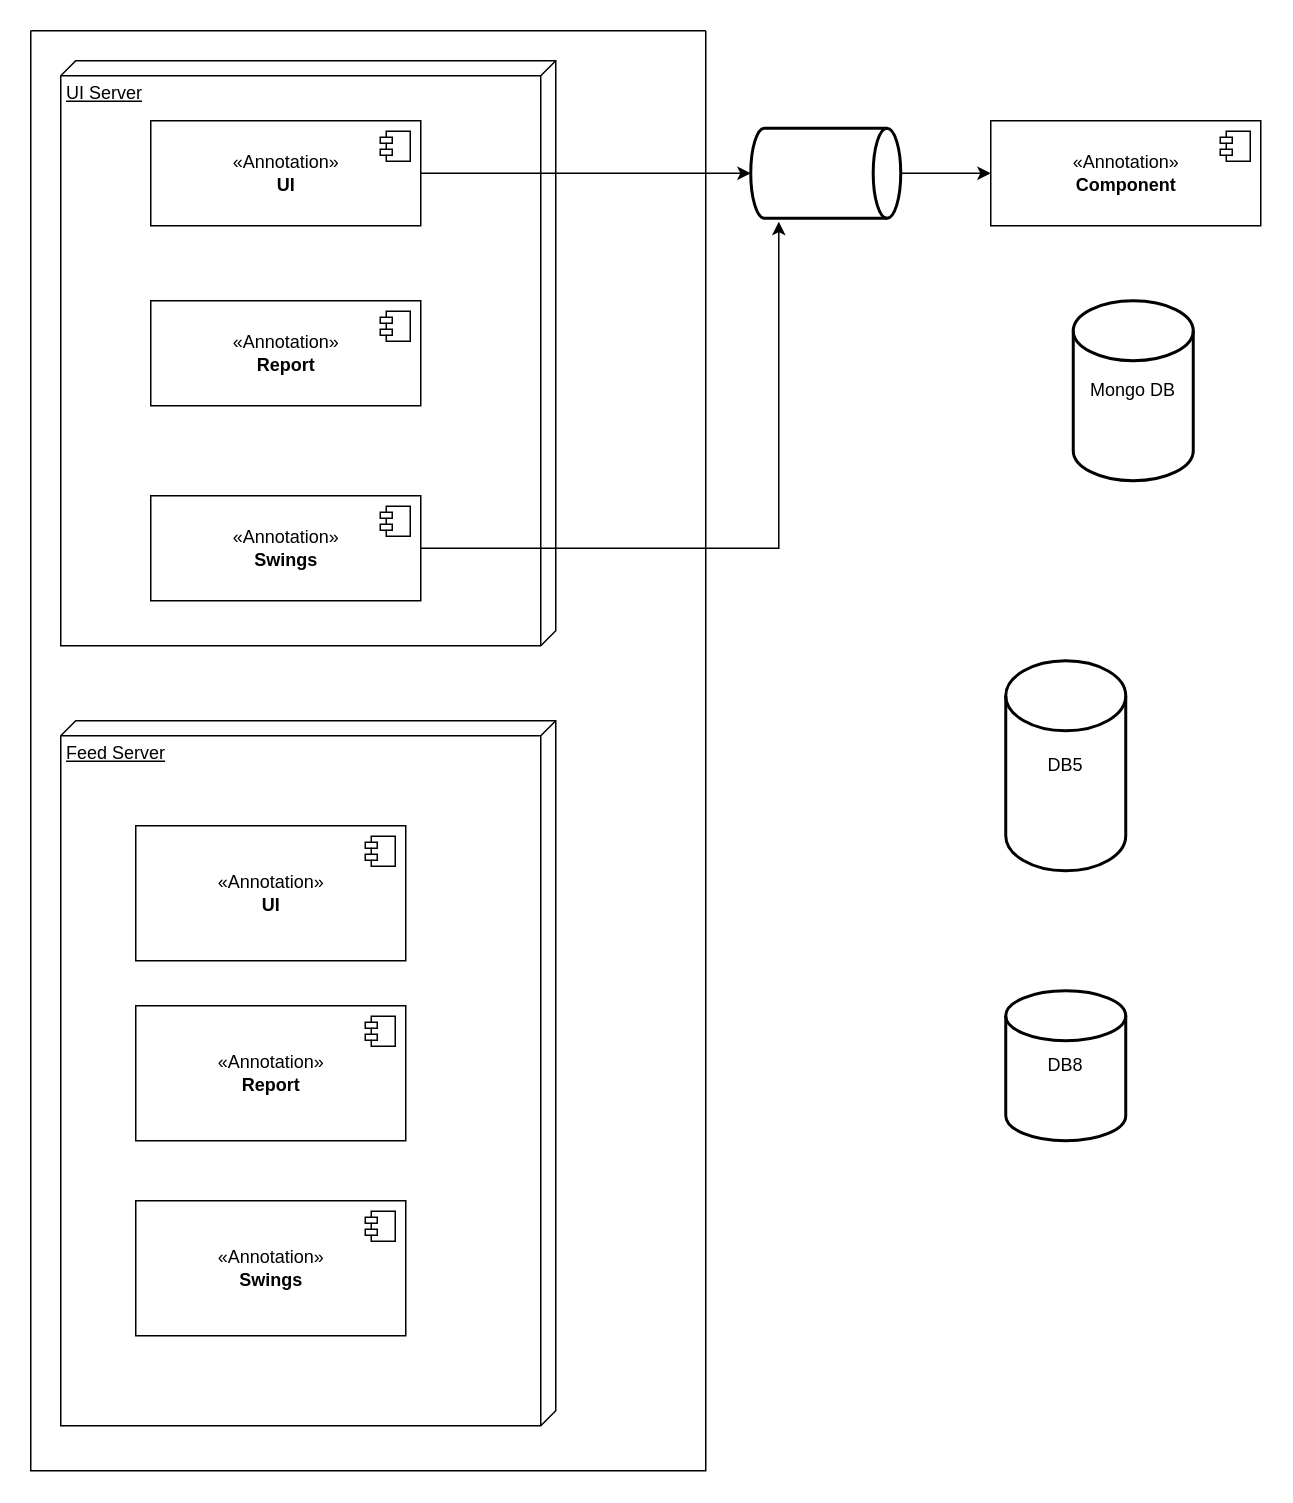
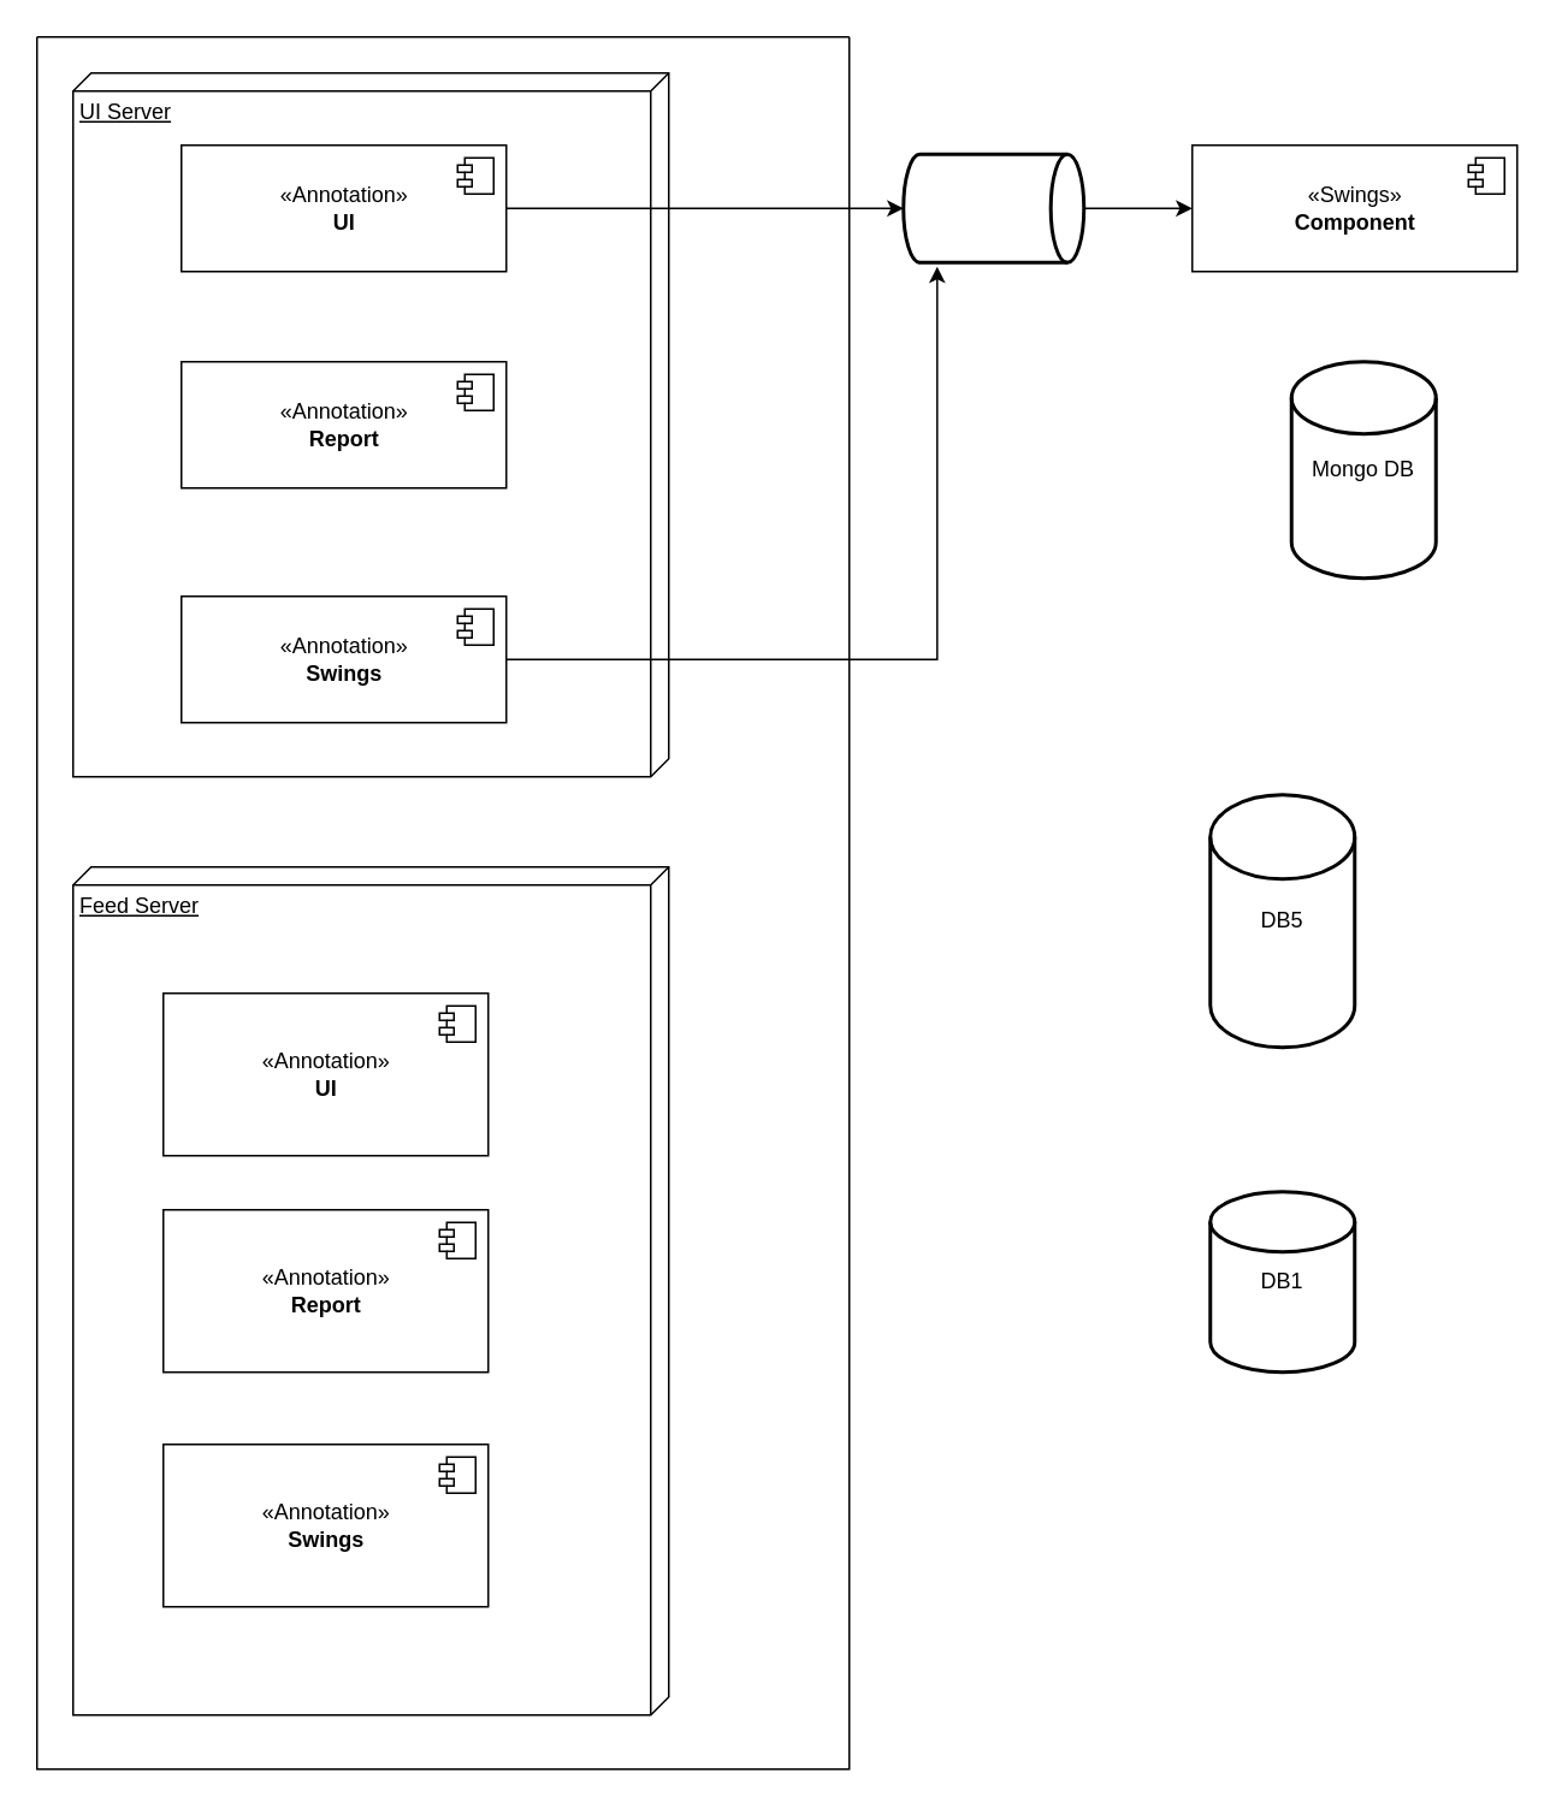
- <mxCell id="18" value="&amp;laquo;Annotation&amp;raquo;&lt;br/&gt;&lt;b&gt;Component&lt;/b&gt;" style="html=1;dropTarget=0;fillColor=none;" vertex="1" parent="1"><mxGeometry x="660" y="80" width="180" height="70" as="geometry" /></mxCell>
+ <mxCell id="18" value="&amp;laquo;Swings&amp;raquo;&lt;br/&gt;&lt;b&gt;Component&lt;/b&gt;" style="html=1;dropTarget=0;fillColor=none;" vertex="1" parent="1"><mxGeometry x="660" y="80" width="180" height="70" as="geometry" /></mxCell>
- <mxCell id="21" value="DB8" style="strokeWidth=2;html=1;shape=mxgraph.flowchart.database;whiteSpace=wrap;fillColor=none;" vertex="1" parent="1"><mxGeometry x="670" y="660" width="80" height="100" as="geometry" /></mxCell>
+ <mxCell id="21" value="DB1" style="strokeWidth=2;html=1;shape=mxgraph.flowchart.database;whiteSpace=wrap;fillColor=none;" vertex="1" parent="1"><mxGeometry x="670" y="660" width="80" height="100" as="geometry" /></mxCell>
